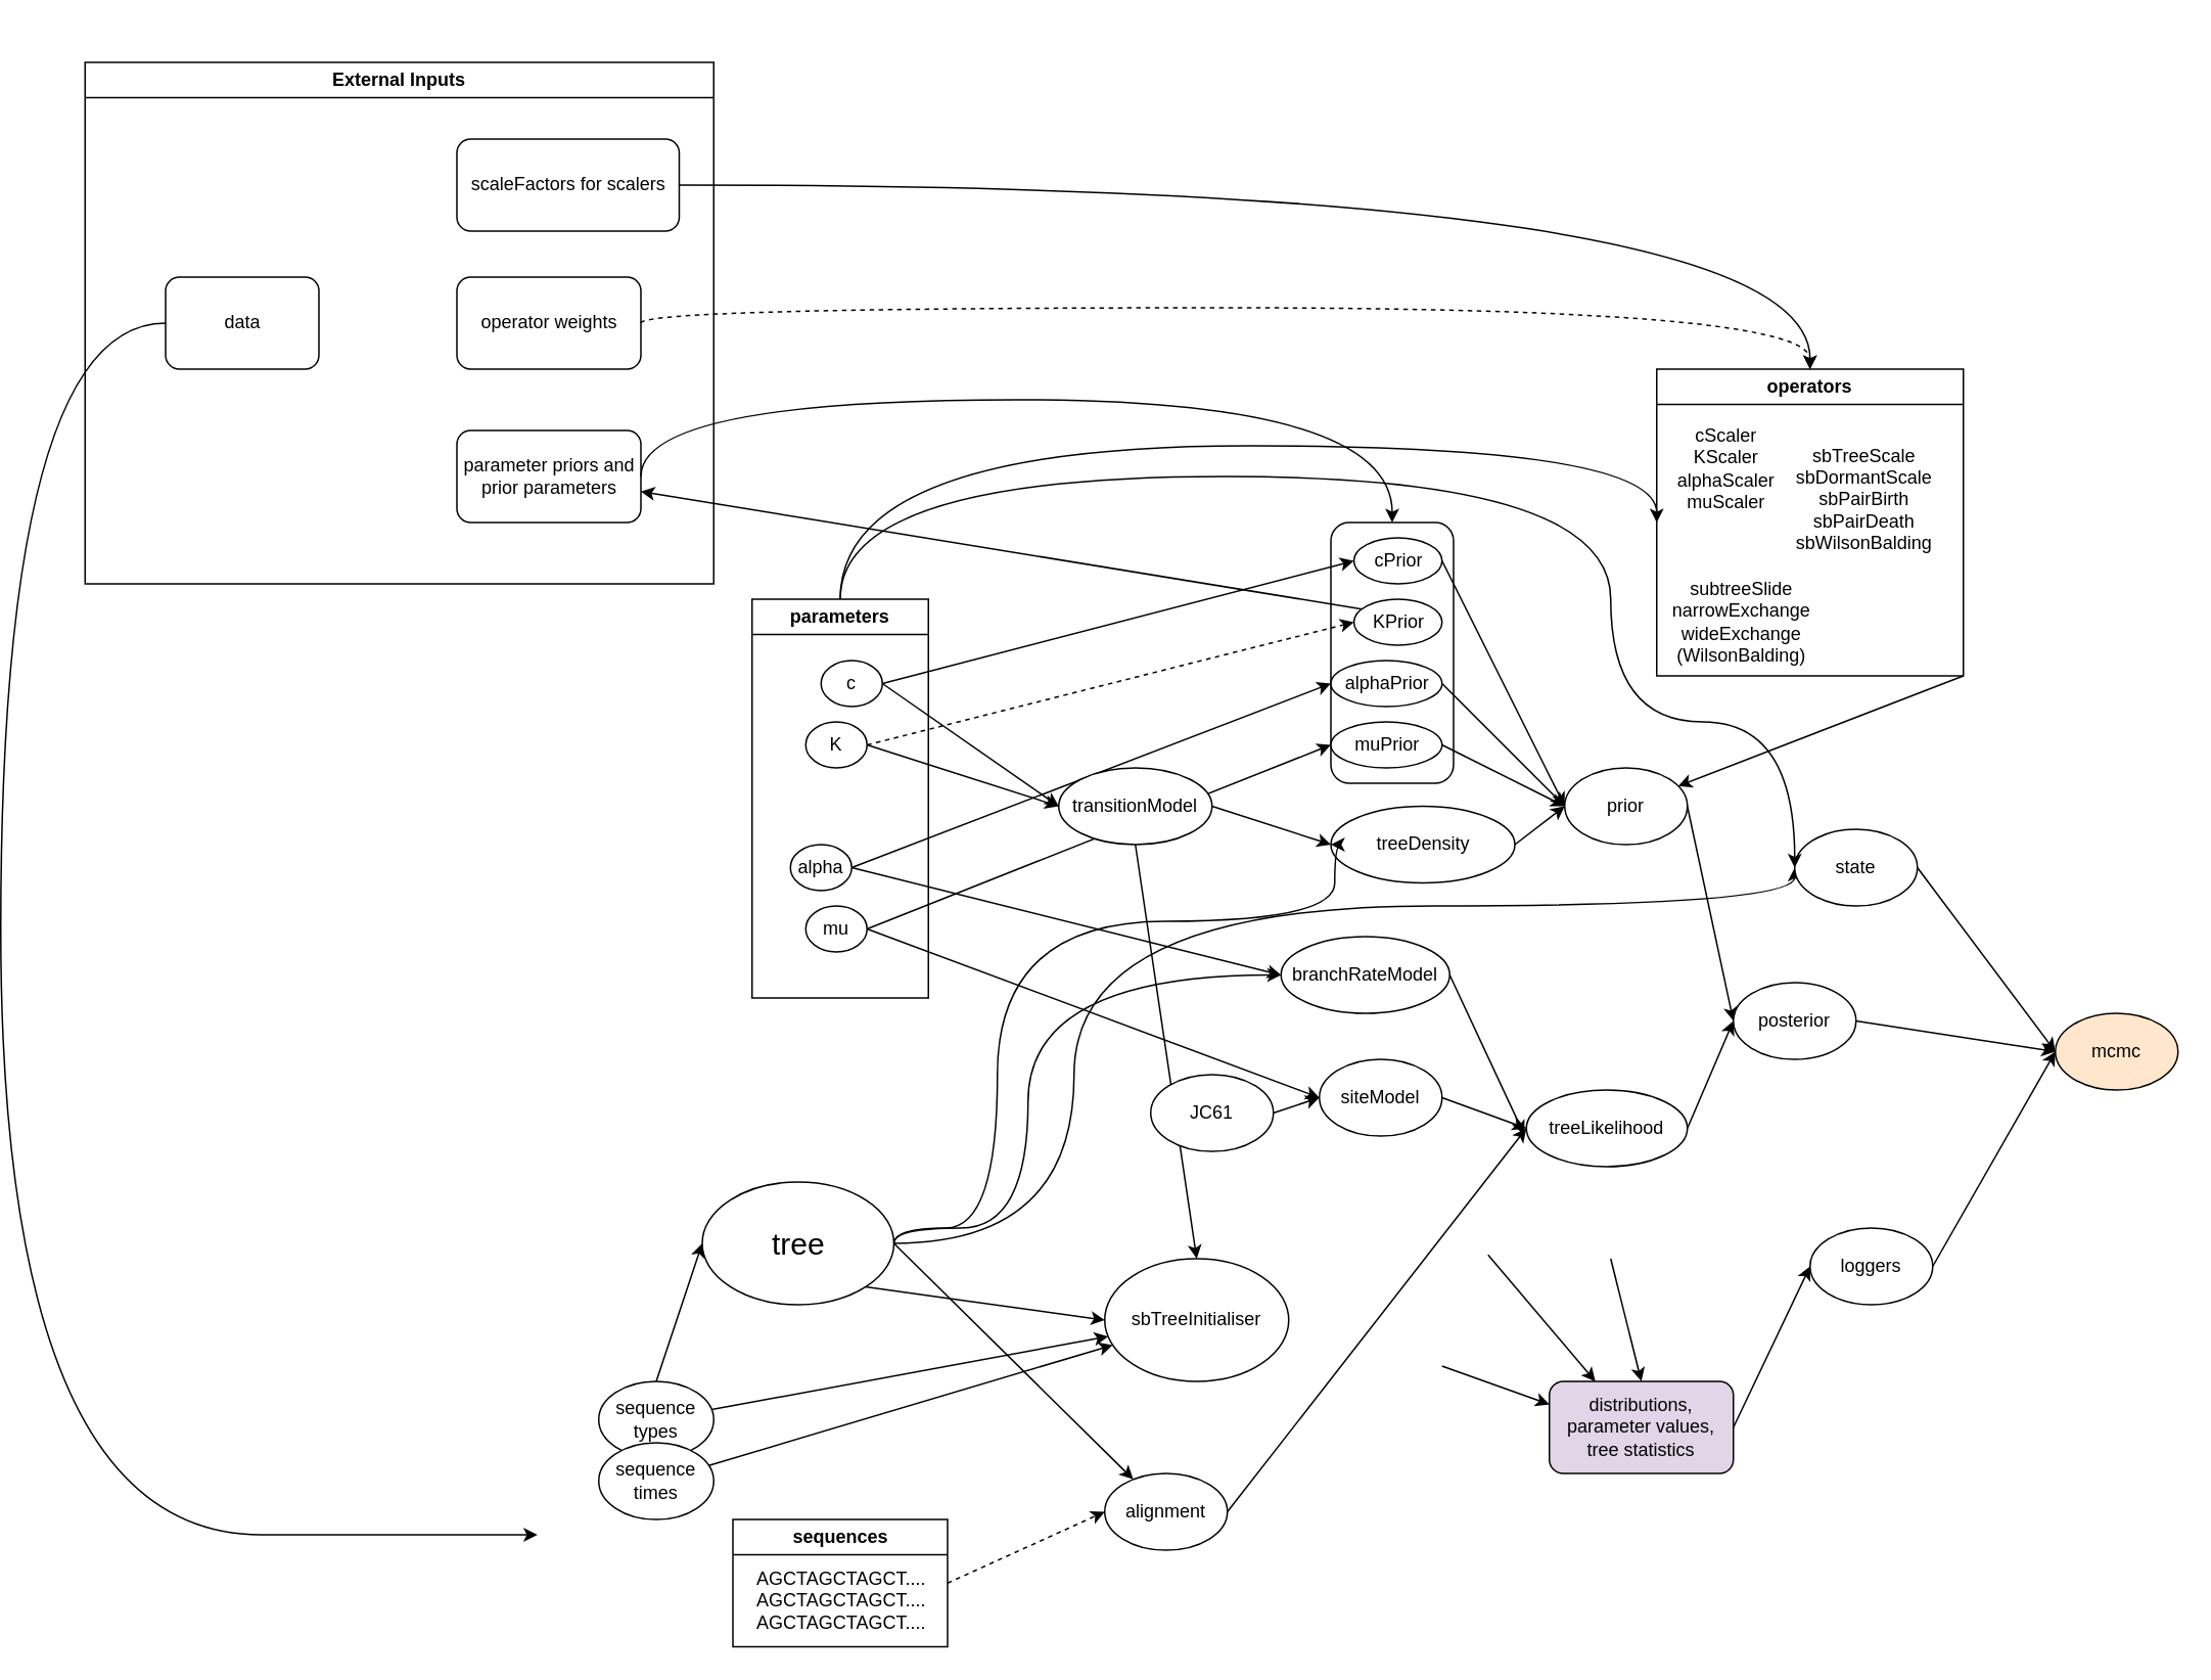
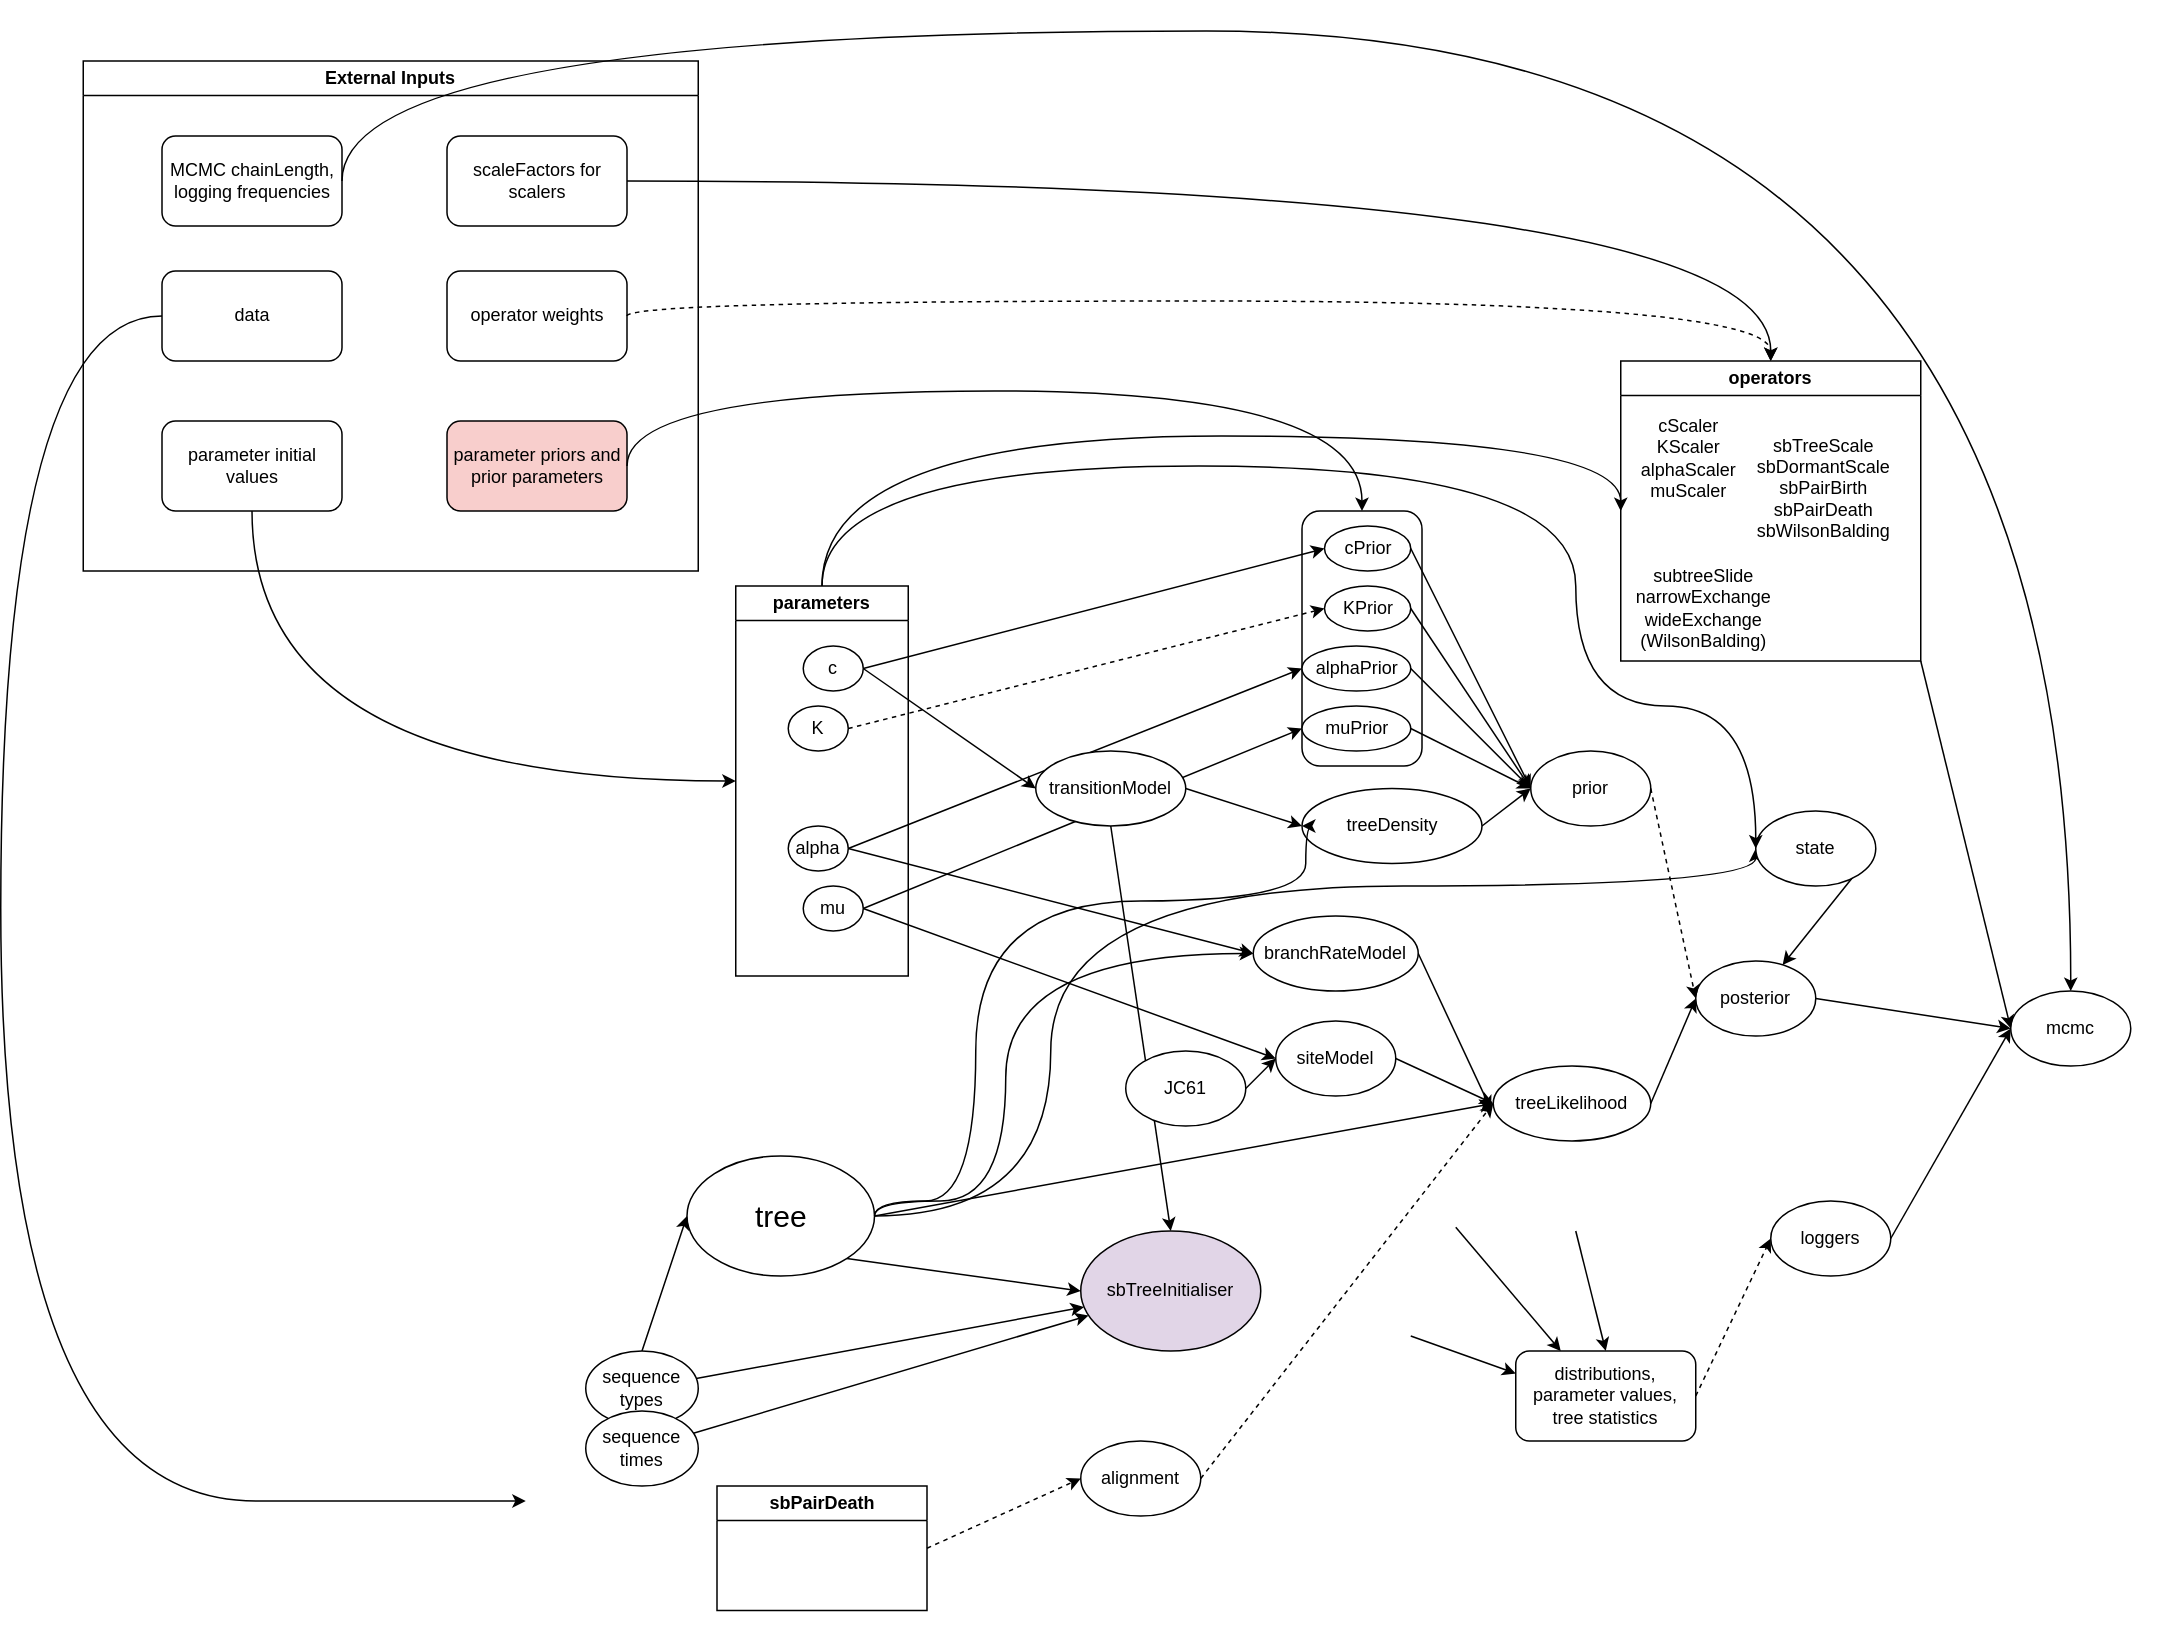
+ <mxCell id="87" style="edgeStyle=orthogonalEdgeStyle;curved=1;rounded=0;orthogonalLoop=1;jettySize=auto;html=1;exitX=1;exitY=0.5;exitDx=0;exitDy=0;entryX=0.5;entryY=0;entryDx=0;entryDy=0;" edge="1" parent="1" source="80" target="4"><mxGeometry relative="1" as="geometry"><Array as="points"><mxPoint x="193" y="20" /><mxPoint x="1345" y="20" /></Array></mxGeometry></mxCell>
+ <mxCell id="80" value="MCMC chainLength, logging frequencies" style="rounded=1;whiteSpace=wrap;html=1;" vertex="1" parent="75"><mxGeometry x="52.5" y="50" width="120" height="60" as="geometry" /></mxCell>
- <mxCell id="82" value="scaleFactors for scalers" style="rounded=1;whiteSpace=wrap;html=1;" vertex="1" parent="75"><mxGeometry x="242.5" y="50" width="145" height="60" as="geometry" /></mxCell>
+ <mxCell id="82" value="scaleFactors for scalers" style="rounded=1;whiteSpace=wrap;html=1;" vertex="1" parent="75"><mxGeometry x="242.5" y="50" width="120" height="60" as="geometry" /></mxCell>
- <mxCell id="79" value="data" style="rounded=1;whiteSpace=wrap;html=1;" vertex="1" parent="75"><mxGeometry x="52.5" y="140" width="100" height="60" as="geometry" /></mxCell>
+ <mxCell id="79" value="data" style="rounded=1;whiteSpace=wrap;html=1;" vertex="1" parent="75"><mxGeometry x="52.5" y="140" width="120" height="60" as="geometry" /></mxCell>
+ <mxCell id="76" value="parameter initial values" style="rounded=1;whiteSpace=wrap;html=1;" vertex="1" parent="75"><mxGeometry x="52.5" y="240" width="120" height="60" as="geometry" /></mxCell>
- <mxCell id="83" value="parameter priors and prior parameters" style="rounded=1;whiteSpace=wrap;html=1;" vertex="1" parent="75"><mxGeometry x="242.5" y="240" width="120" height="60" as="geometry" /></mxCell>
+ <mxCell id="83" value="parameter priors and prior parameters" style="rounded=1;whiteSpace=wrap;html=1;fillColor=#f8cecc;" vertex="1" parent="75"><mxGeometry x="242.5" y="240" width="120" height="60" as="geometry" /></mxCell>
- <mxCell id="42" style="edgeStyle=none;rounded=0;orthogonalLoop=1;jettySize=auto;html=1;exitX=1;exitY=0.5;exitDx=0;exitDy=0;" edge="1" parent="1" source="43" target="83"><mxGeometry relative="1" as="geometry" /></mxCell>
+ <mxCell id="42" style="edgeStyle=none;rounded=0;orthogonalLoop=1;jettySize=auto;html=1;exitX=1;exitY=0.5;exitDx=0;exitDy=0;entryX=0;entryY=0.5;entryDx=0;entryDy=0;" edge="1" parent="1" source="43" target="10"><mxGeometry relative="1" as="geometry" /></mxCell>
- <mxCell id="53" style="edgeStyle=none;rounded=0;orthogonalLoop=1;jettySize=auto;html=1;exitX=1;exitY=1;exitDx=0;exitDy=0;" edge="1" parent="1" source="54" target="10"><mxGeometry relative="1" as="geometry" /></mxCell>
+ <mxCell id="53" style="edgeStyle=none;rounded=0;orthogonalLoop=1;jettySize=auto;html=1;exitX=1;exitY=1;exitDx=0;exitDy=0;entryX=0;entryY=0.5;entryDx=0;entryDy=0;" edge="1" parent="1" source="54" target="4"><mxGeometry relative="1" as="geometry" /></mxCell>
+ <mxCell id="85" style="edgeStyle=orthogonalEdgeStyle;curved=1;rounded=0;orthogonalLoop=1;jettySize=auto;html=1;exitX=0.5;exitY=1;exitDx=0;exitDy=0;entryX=0;entryY=0.5;entryDx=0;entryDy=0;" edge="1" parent="1" source="76" target="50"><mxGeometry relative="1" as="geometry" /></mxCell>
- <mxCell id="37" style="edgeStyle=none;rounded=0;orthogonalLoop=1;jettySize=auto;html=1;exitX=1;exitY=0.5;exitDx=0;exitDy=0;entryX=0;entryY=0.5;entryDx=0;entryDy=0;" edge="1" parent="1" source="39" target="63"><mxGeometry relative="1" as="geometry" /></mxCell>
- <mxCell id="52" value="alpha" style="ellipse;whiteSpace=wrap;html=1;" vertex="1" parent="50"><mxGeometry x="25" y="160" width="40" height="30" as="geometry" /></mxCell>
+ <mxCell id="52" value="alpha" style="ellipse;whiteSpace=wrap;html=1;" vertex="1" parent="50"><mxGeometry x="35" y="160" width="40" height="30" as="geometry" /></mxCell>
- <mxCell id="9" style="edgeStyle=none;rounded=0;orthogonalLoop=1;jettySize=auto;html=1;exitX=1;exitY=0.5;exitDx=0;exitDy=0;entryX=0;entryY=0.5;entryDx=0;entryDy=0;" parent="1" source="10" target="6" edge="1"><mxGeometry relative="1" as="geometry" /></mxCell>
+ <mxCell id="9" style="edgeStyle=none;rounded=0;orthogonalLoop=1;jettySize=auto;html=1;exitX=1;exitY=0.5;exitDx=0;exitDy=0;entryX=0;entryY=0.5;entryDx=0;entryDy=0;dashed=1;" parent="1" source="10" target="6" edge="1"><mxGeometry relative="1" as="geometry" /></mxCell>
- <mxCell id="51" value="mu" style="ellipse;whiteSpace=wrap;html=1;" vertex="1" parent="50"><mxGeometry x="35" y="200" width="40" height="30" as="geometry" /></mxCell>
+ <mxCell id="51" value="mu" style="ellipse;whiteSpace=wrap;html=1;" vertex="1" parent="50"><mxGeometry x="45" y="200" width="40" height="30" as="geometry" /></mxCell>
- <mxCell id="22" style="edgeStyle=none;rounded=0;orthogonalLoop=1;jettySize=auto;html=1;exitX=1;exitY=0.5;exitDx=0;exitDy=0;entryX=0;entryY=0.5;entryDx=0;entryDy=0;" parent="1" source="23" target="4" edge="1"><mxGeometry relative="1" as="geometry" /></mxCell>
+ <mxCell id="22" style="edgeStyle=none;rounded=0;orthogonalLoop=1;jettySize=auto;html=1;exitX=1;exitY=0.5;exitDx=0;exitDy=0;" parent="1" source="23" target="6" edge="1"><mxGeometry relative="1" as="geometry" /></mxCell>
- <mxCell id="4" value="mcmc" style="ellipse;whiteSpace=wrap;html=1;fillColor=#ffe6cc;" parent="1" vertex="1"><mxGeometry x="1305" y="660" width="80" height="50" as="geometry" /></mxCell>
+ <mxCell id="4" value="mcmc" style="ellipse;whiteSpace=wrap;html=1;" parent="1" vertex="1"><mxGeometry x="1305" y="660" width="80" height="50" as="geometry" /></mxCell>
- <mxCell id="19" value="siteModel" style="ellipse;whiteSpace=wrap;html=1;" parent="1" vertex="1"><mxGeometry x="825" y="690" width="80" height="50" as="geometry" /></mxCell>
+ <mxCell id="19" value="siteModel" style="ellipse;whiteSpace=wrap;html=1;" parent="1" vertex="1"><mxGeometry x="815" y="680" width="80" height="50" as="geometry" /></mxCell>
- <mxCell id="64" value="sbTreeInitialiser" style="ellipse;whiteSpace=wrap;html=1;" vertex="1" parent="1"><mxGeometry x="685" y="820" width="120" height="80" as="geometry" /></mxCell>
+ <mxCell id="64" value="sbTreeInitialiser" style="ellipse;whiteSpace=wrap;html=1;fillColor=#e1d5e7;" vertex="1" parent="1"><mxGeometry x="685" y="820" width="120" height="80" as="geometry" /></mxCell>
- <mxCell id="16" style="edgeStyle=none;rounded=0;orthogonalLoop=1;jettySize=auto;html=1;exitX=1;exitY=0.5;exitDx=0;exitDy=0;entryX=0;entryY=0.5;entryDx=0;entryDy=0;" parent="1" source="17" target="8" edge="1"><mxGeometry relative="1" as="geometry"><mxPoint x="895" y="740" as="targetPoint" /></mxGeometry></mxCell>
+ <mxCell id="16" style="edgeStyle=none;rounded=0;orthogonalLoop=1;jettySize=auto;html=1;exitX=1;exitY=0.5;exitDx=0;exitDy=0;entryX=0;entryY=0.5;entryDx=0;entryDy=0;dashed=1;" parent="1" source="17" target="8" edge="1"><mxGeometry relative="1" as="geometry"><mxPoint x="895" y="740" as="targetPoint" /></mxGeometry></mxCell>
- <mxCell id="70" style="edgeStyle=none;rounded=0;orthogonalLoop=1;jettySize=auto;html=1;exitX=1;exitY=0.5;exitDx=0;exitDy=0;entryX=0;entryY=0.5;entryDx=0;entryDy=0;" edge="1" parent="1" source="71" target="25"><mxGeometry relative="1" as="geometry" /></mxCell>
+ <mxCell id="70" style="edgeStyle=none;rounded=0;orthogonalLoop=1;jettySize=auto;html=1;exitX=1;exitY=0.5;exitDx=0;exitDy=0;entryX=0;entryY=0.5;entryDx=0;entryDy=0;dashed=1;" edge="1" parent="1" source="71" target="25"><mxGeometry relative="1" as="geometry" /></mxCell>
- <mxCell id="11" style="rounded=0;orthogonalLoop=1;jettySize=auto;html=1;exitX=1;exitY=0.5;exitDx=0;exitDy=0;" parent="1" source="15" target="17" edge="1"><mxGeometry relative="1" as="geometry"><mxPoint x="955" y="700" as="targetPoint" /></mxGeometry></mxCell>
+ <mxCell id="11" style="rounded=0;orthogonalLoop=1;jettySize=auto;html=1;exitX=1;exitY=0.5;exitDx=0;exitDy=0;entryX=0;entryY=0.5;entryDx=0;entryDy=0;" parent="1" source="15" target="8" edge="1"><mxGeometry relative="1" as="geometry"><mxPoint x="955" y="700" as="targetPoint" /></mxGeometry></mxCell>
- <mxCell id="71" value="distributions,&lt;div&gt;parameter values,&lt;/div&gt;&lt;div&gt;tree statistics&lt;/div&gt;" style="rounded=1;whiteSpace=wrap;html=1;fillColor=#e1d5e7;" vertex="1" parent="1"><mxGeometry x="975" y="900" width="120" height="60" as="geometry" /></mxCell>
+ <mxCell id="71" value="distributions,&lt;div&gt;parameter values,&lt;/div&gt;&lt;div&gt;tree statistics&lt;/div&gt;" style="rounded=1;whiteSpace=wrap;html=1;" vertex="1" parent="1"><mxGeometry x="975" y="900" width="120" height="60" as="geometry" /></mxCell>
- <mxCell id="59" value="sequences" style="swimlane;whiteSpace=wrap;html=1;" vertex="1" parent="1"><mxGeometry x="442.5" y="990" width="140" height="83" as="geometry" /></mxCell>
+ <mxCell id="59" value="sbPairDeath" style="swimlane;whiteSpace=wrap;html=1;" vertex="1" parent="1"><mxGeometry x="442.5" y="990" width="140" height="83" as="geometry" /></mxCell>
- <mxCell id="60" value="AGCTAGCTAGCT....&lt;div&gt;AGCTAGCTAGCT....&lt;br&gt;&lt;/div&gt;&lt;div&gt;AGCTAGCTAGCT....&lt;br&gt;&lt;/div&gt;" style="text;html=1;align=center;verticalAlign=middle;resizable=0;points=[];autosize=1;strokeColor=none;fillColor=none;" vertex="1" parent="59"><mxGeometry x="5" y="23" width="130" height="60" as="geometry" /></mxCell>
